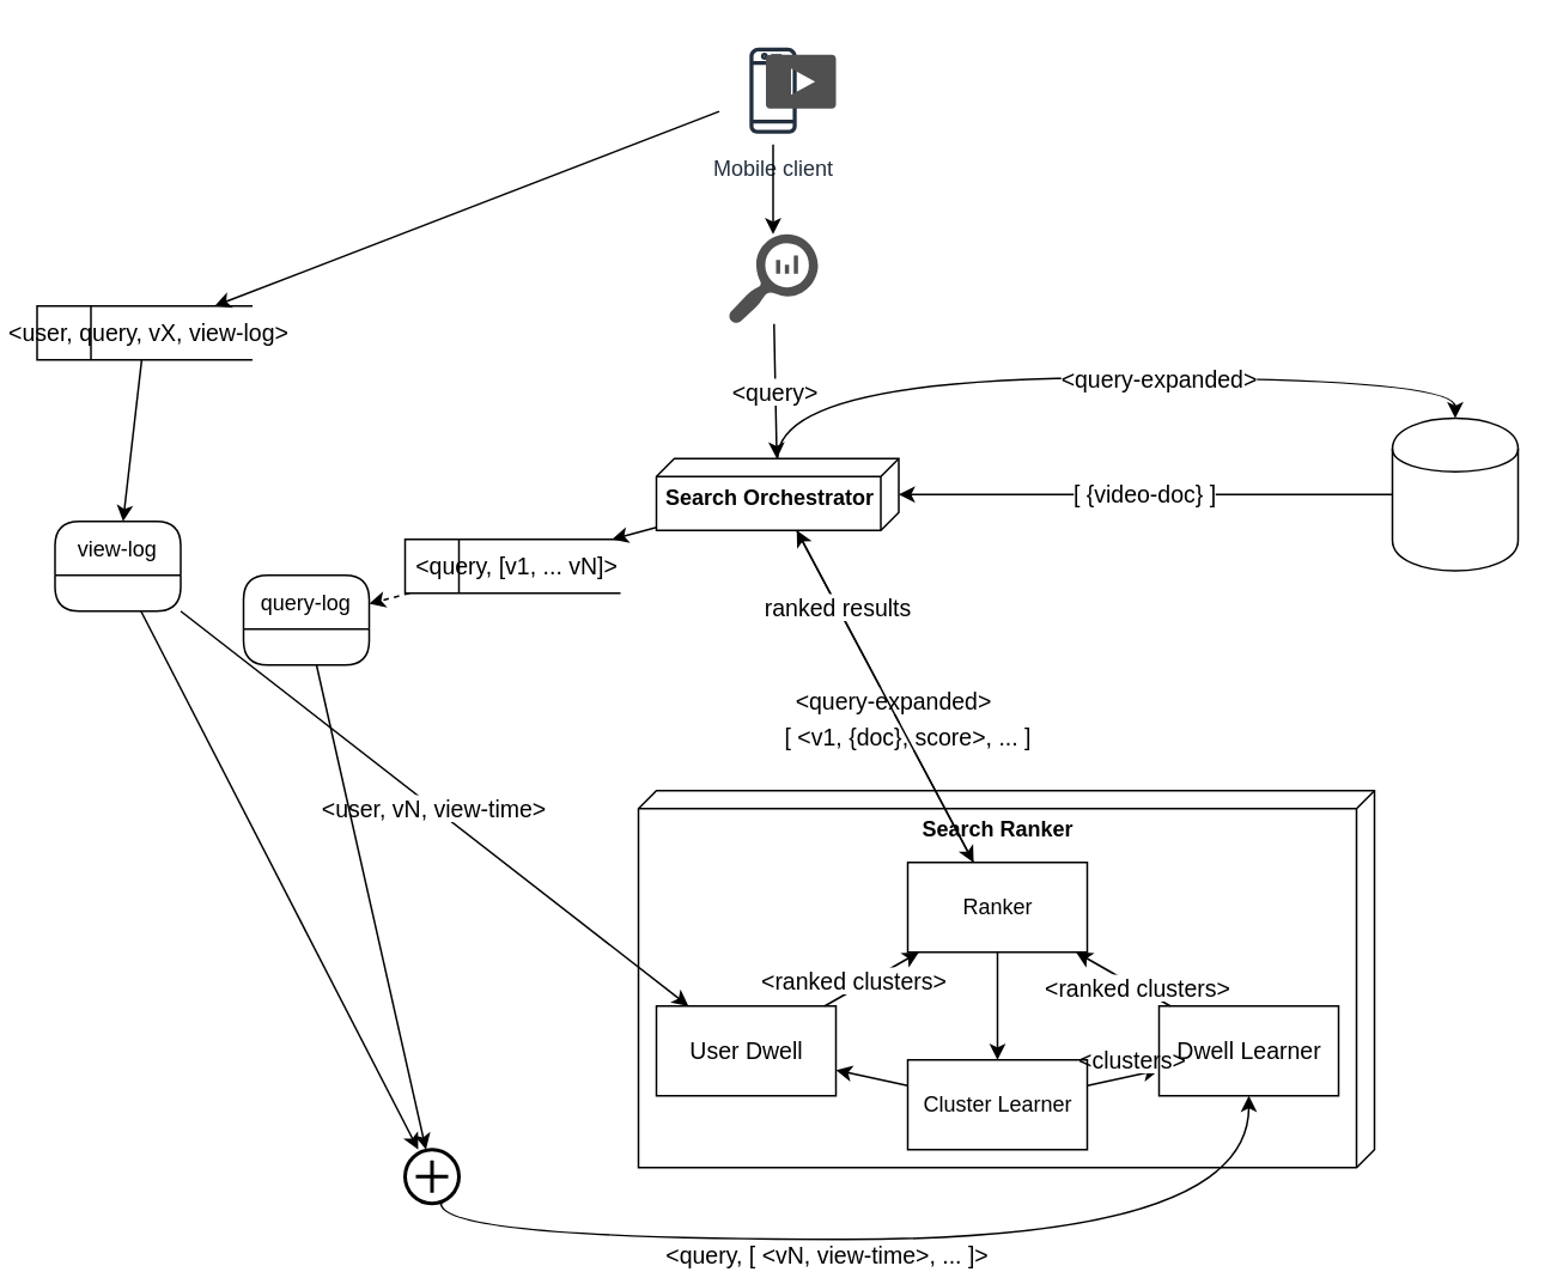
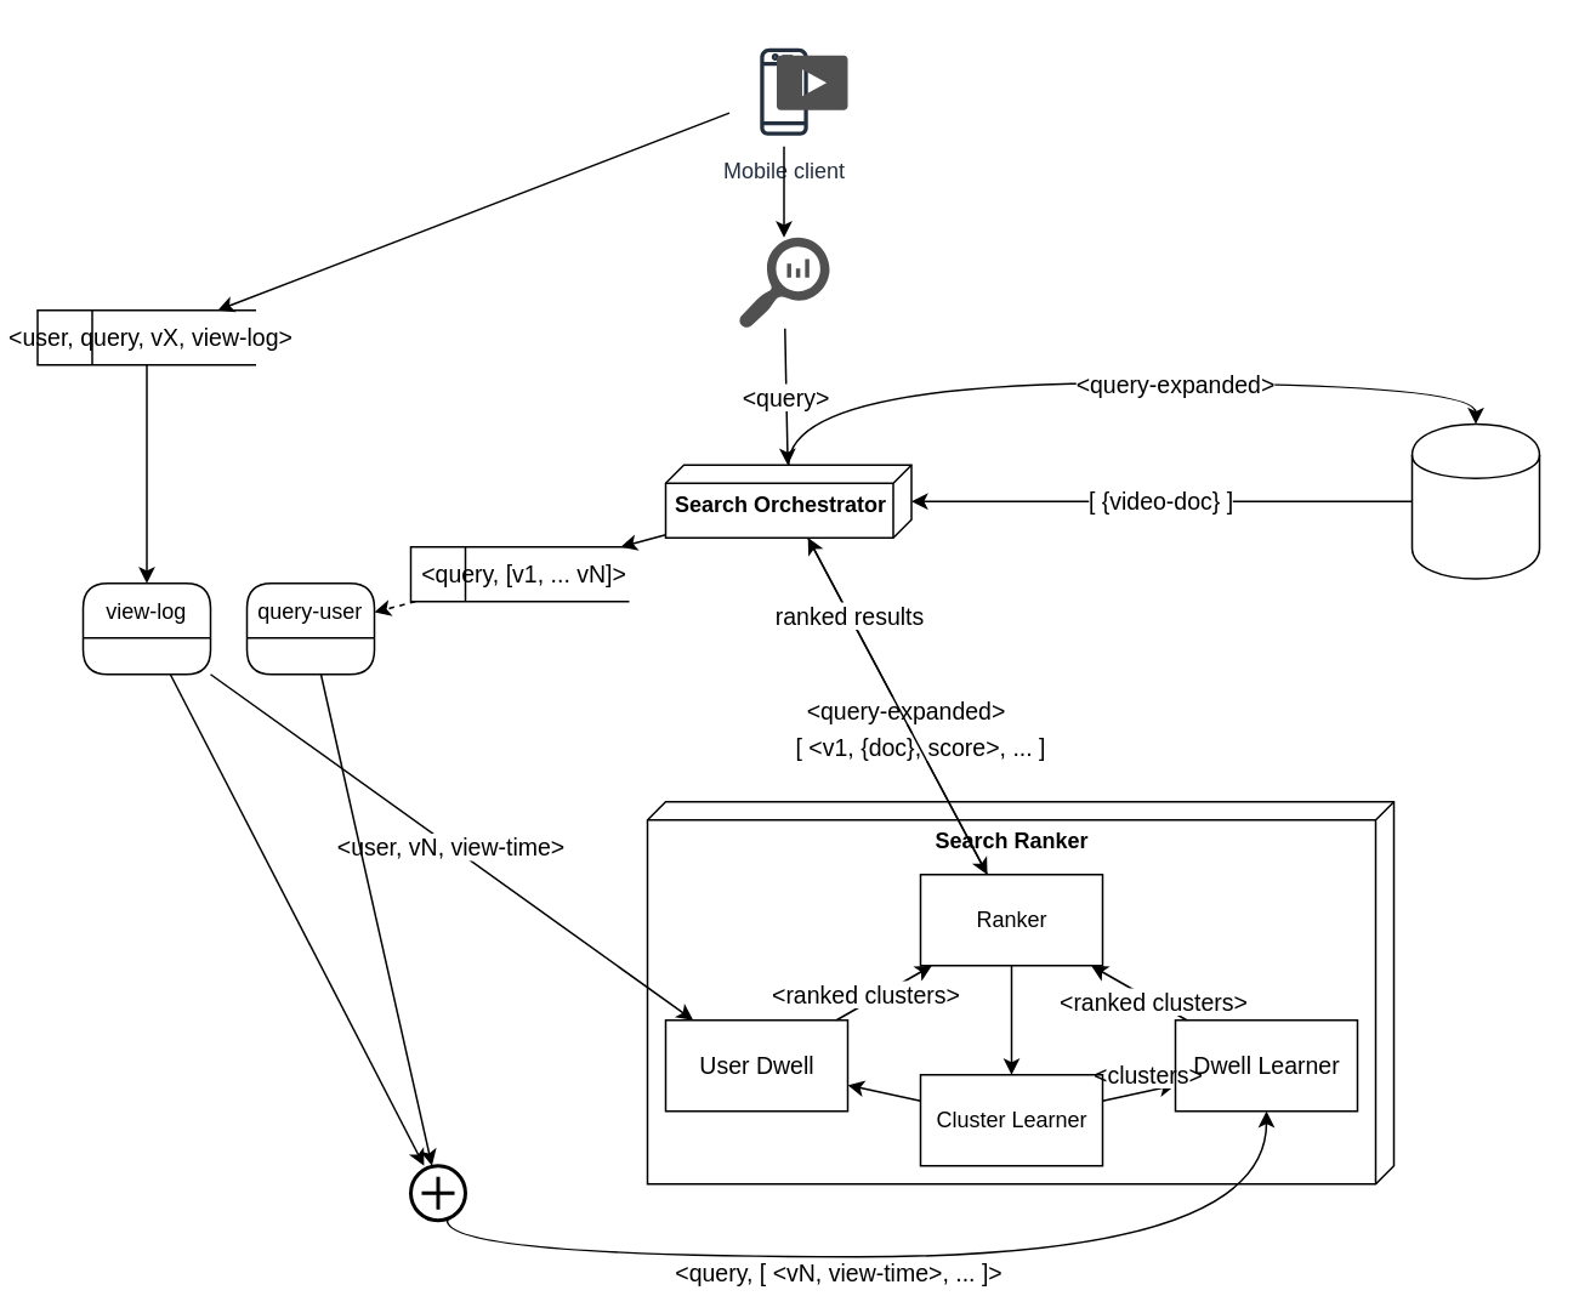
- <mxCell id="18" value="view-log" style="swimlane;childLayout=stackLayout;horizontal=1;startSize=30;horizontalStack=0;rounded=1;fontSize=12;fontStyle=0;strokeWidth=1;resizeParent=0;resizeLast=1;shadow=0;dashed=0;align=center;fillColor=none;" parent="1" vertex="1"><mxGeometry x="30" y="290" width="70" height="50" as="geometry" /></mxCell>
+ <mxCell id="18" value="view-log" style="swimlane;childLayout=stackLayout;horizontal=1;startSize=30;horizontalStack=0;rounded=1;fontSize=12;fontStyle=0;strokeWidth=1;resizeParent=0;resizeLast=1;shadow=0;dashed=0;align=center;fillColor=none;" parent="1" vertex="1"><mxGeometry x="45" y="320" width="70" height="50" as="geometry" /></mxCell>
- <mxCell id="20" value="query-log" style="swimlane;childLayout=stackLayout;horizontal=1;startSize=30;horizontalStack=0;rounded=1;fontSize=12;fontStyle=0;strokeWidth=1;resizeParent=0;resizeLast=1;shadow=0;dashed=0;align=center;fillColor=none;" parent="1" vertex="1"><mxGeometry x="135" y="320" width="70" height="50" as="geometry" /></mxCell>
+ <mxCell id="20" value="query-user" style="swimlane;childLayout=stackLayout;horizontal=1;startSize=30;horizontalStack=0;rounded=1;fontSize=12;fontStyle=0;strokeWidth=1;resizeParent=0;resizeLast=1;shadow=0;dashed=0;align=center;fillColor=none;" parent="1" vertex="1"><mxGeometry x="135" y="320" width="70" height="50" as="geometry" /></mxCell>
